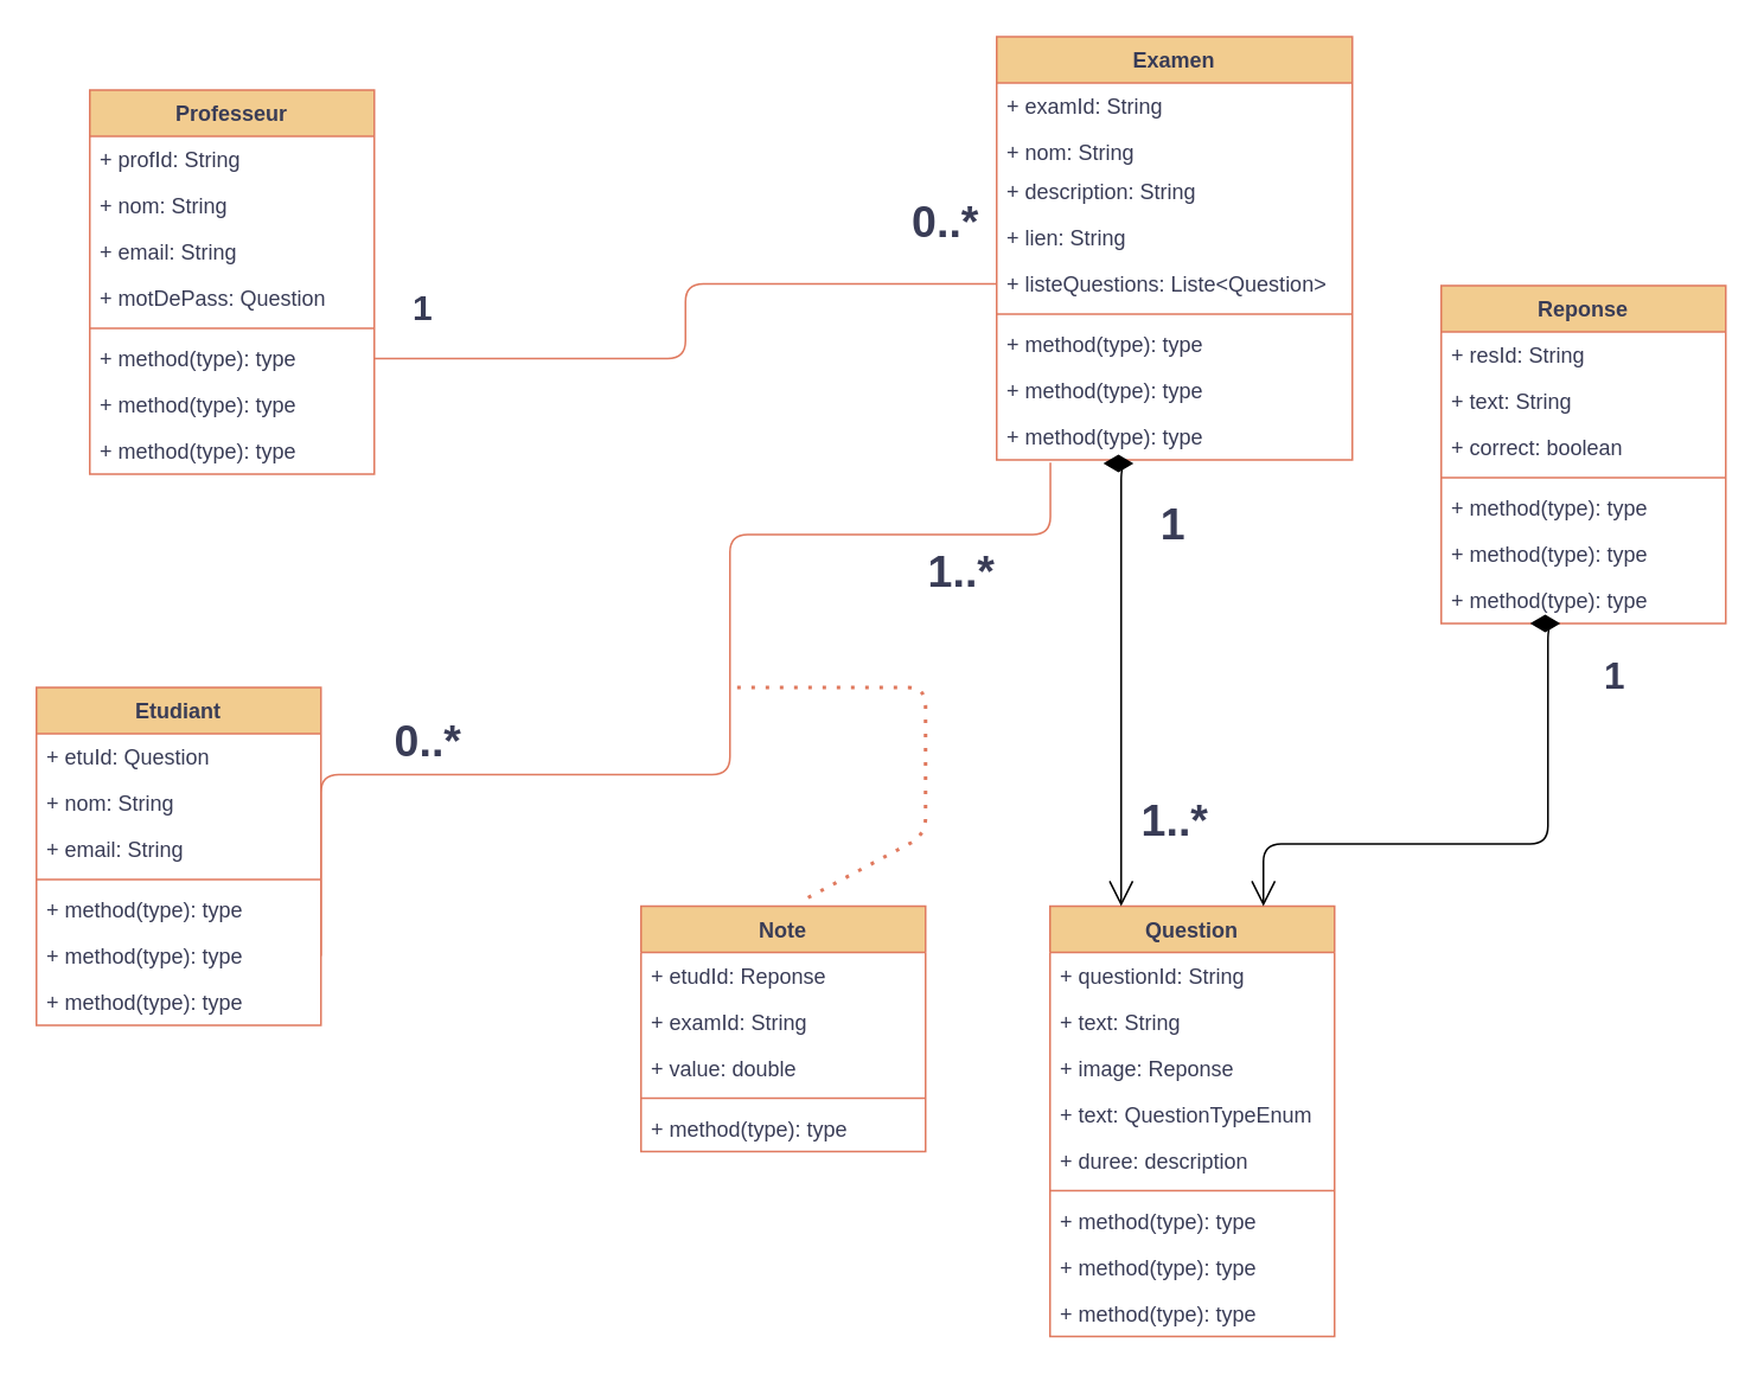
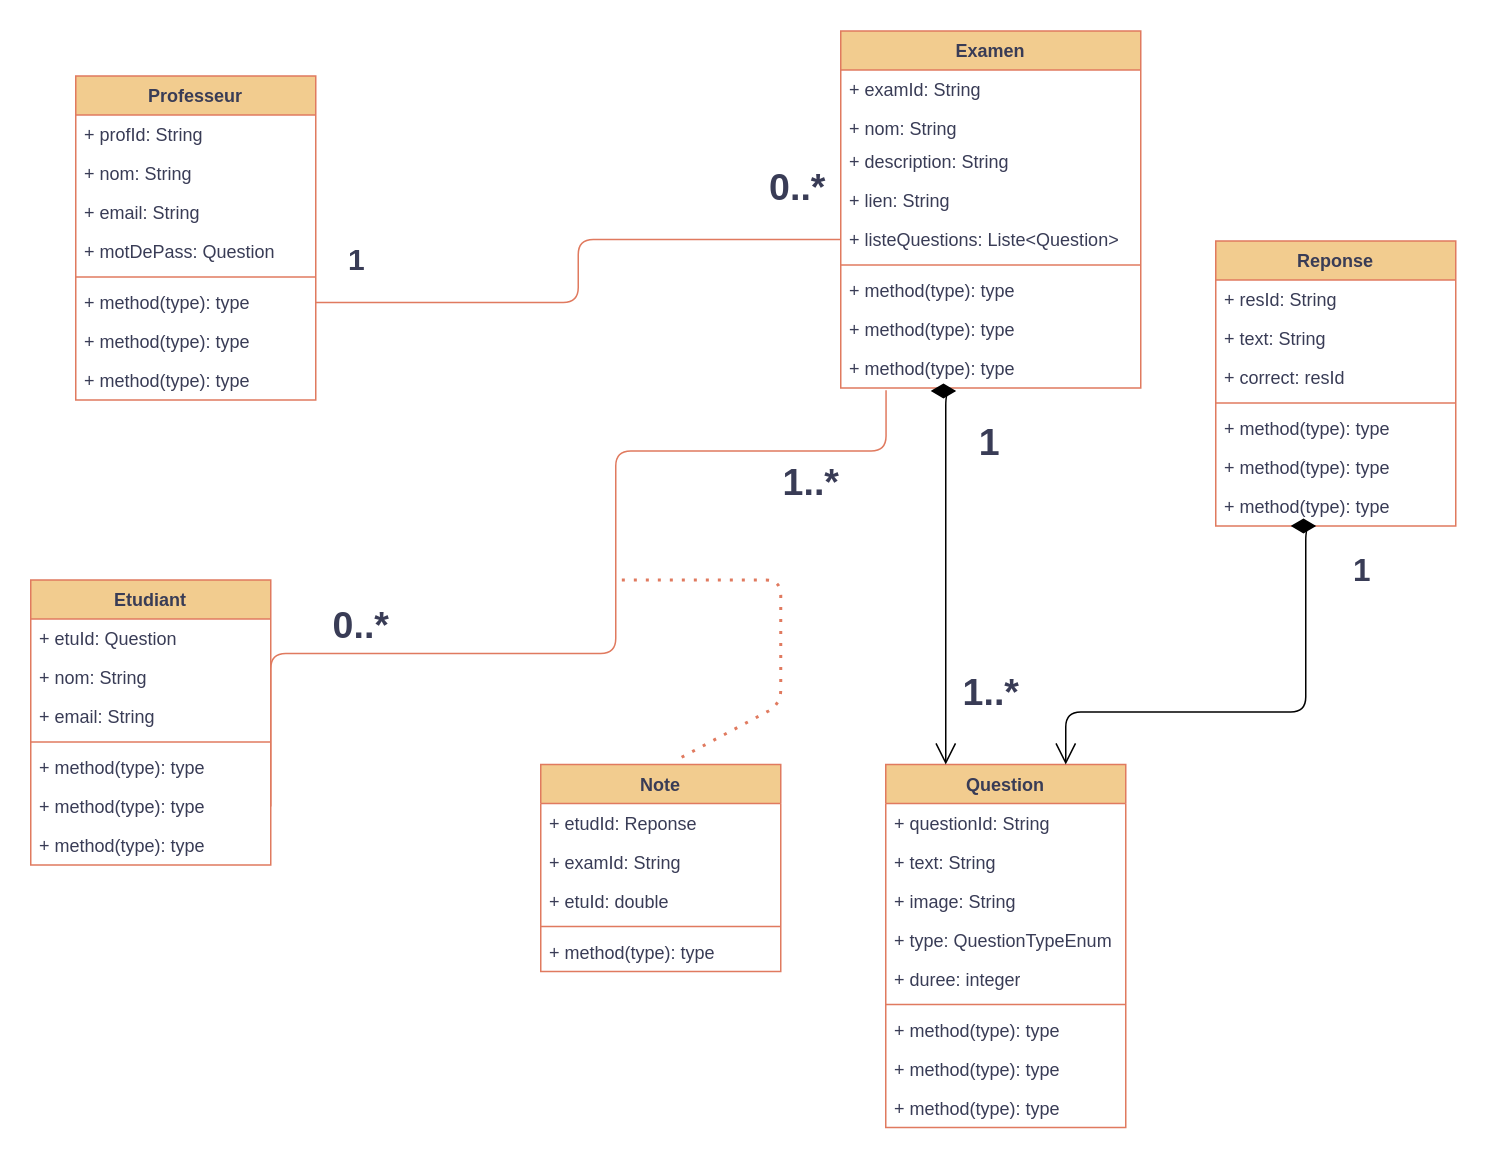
- <mxCell id="42" value="+ correct: boolean" style="text;strokeColor=none;fillColor=none;align=left;verticalAlign=top;spacingLeft=4;spacingRight=4;overflow=hidden;rotatable=0;points=[[0,0.5],[1,0.5]];portConstraint=eastwest;whiteSpace=wrap;html=1;labelBackgroundColor=none;fontColor=#393C56;rounded=0;" vertex="1" parent="39"><mxGeometry y="78" width="160" height="26" as="geometry" /></mxCell>
+ <mxCell id="42" value="+ correct: resId" style="text;strokeColor=none;fillColor=none;align=left;verticalAlign=top;spacingLeft=4;spacingRight=4;overflow=hidden;rotatable=0;points=[[0,0.5],[1,0.5]];portConstraint=eastwest;whiteSpace=wrap;html=1;labelBackgroundColor=none;fontColor=#393C56;rounded=0;" vertex="1" parent="39"><mxGeometry y="78" width="160" height="26" as="geometry" /></mxCell>
- <mxCell id="59" value="+ value: double" style="text;strokeColor=none;fillColor=none;align=left;verticalAlign=top;spacingLeft=4;spacingRight=4;overflow=hidden;rotatable=0;points=[[0,0.5],[1,0.5]];portConstraint=eastwest;whiteSpace=wrap;html=1;labelBackgroundColor=none;fontColor=#393C56;rounded=0;" vertex="1" parent="56"><mxGeometry y="78" width="160" height="26" as="geometry" /></mxCell>
+ <mxCell id="59" value="+ etuId: double" style="text;strokeColor=none;fillColor=none;align=left;verticalAlign=top;spacingLeft=4;spacingRight=4;overflow=hidden;rotatable=0;points=[[0,0.5],[1,0.5]];portConstraint=eastwest;whiteSpace=wrap;html=1;labelBackgroundColor=none;fontColor=#393C56;rounded=0;" vertex="1" parent="56"><mxGeometry y="78" width="160" height="26" as="geometry" /></mxCell>
- <mxCell id="32" value="+ image: Reponse" style="text;strokeColor=none;fillColor=none;align=left;verticalAlign=top;spacingLeft=4;spacingRight=4;overflow=hidden;rotatable=0;points=[[0,0.5],[1,0.5]];portConstraint=eastwest;whiteSpace=wrap;html=1;labelBackgroundColor=none;fontColor=#393C56;rounded=0;" vertex="1" parent="29"><mxGeometry y="78" width="160" height="26" as="geometry" /></mxCell>
+ <mxCell id="32" value="+ image: String" style="text;strokeColor=none;fillColor=none;align=left;verticalAlign=top;spacingLeft=4;spacingRight=4;overflow=hidden;rotatable=0;points=[[0,0.5],[1,0.5]];portConstraint=eastwest;whiteSpace=wrap;html=1;labelBackgroundColor=none;fontColor=#393C56;rounded=0;" vertex="1" parent="29"><mxGeometry y="78" width="160" height="26" as="geometry" /></mxCell>
- <mxCell id="33" value="+ text: QuestionTypeEnum" style="text;strokeColor=none;fillColor=none;align=left;verticalAlign=top;spacingLeft=4;spacingRight=4;overflow=hidden;rotatable=0;points=[[0,0.5],[1,0.5]];portConstraint=eastwest;whiteSpace=wrap;html=1;labelBackgroundColor=none;fontColor=#393C56;rounded=0;" vertex="1" parent="29"><mxGeometry y="104" width="160" height="26" as="geometry" /></mxCell>
+ <mxCell id="33" value="+ type: QuestionTypeEnum" style="text;strokeColor=none;fillColor=none;align=left;verticalAlign=top;spacingLeft=4;spacingRight=4;overflow=hidden;rotatable=0;points=[[0,0.5],[1,0.5]];portConstraint=eastwest;whiteSpace=wrap;html=1;labelBackgroundColor=none;fontColor=#393C56;rounded=0;" vertex="1" parent="29"><mxGeometry y="104" width="160" height="26" as="geometry" /></mxCell>
- <mxCell id="34" value="+ duree: description" style="text;strokeColor=none;fillColor=none;align=left;verticalAlign=top;spacingLeft=4;spacingRight=4;overflow=hidden;rotatable=0;points=[[0,0.5],[1,0.5]];portConstraint=eastwest;whiteSpace=wrap;html=1;labelBackgroundColor=none;fontColor=#393C56;rounded=0;" vertex="1" parent="29"><mxGeometry y="130" width="160" height="26" as="geometry" /></mxCell>
+ <mxCell id="34" value="+ duree: integer" style="text;strokeColor=none;fillColor=none;align=left;verticalAlign=top;spacingLeft=4;spacingRight=4;overflow=hidden;rotatable=0;points=[[0,0.5],[1,0.5]];portConstraint=eastwest;whiteSpace=wrap;html=1;labelBackgroundColor=none;fontColor=#393C56;rounded=0;" vertex="1" parent="29"><mxGeometry y="130" width="160" height="26" as="geometry" /></mxCell>
